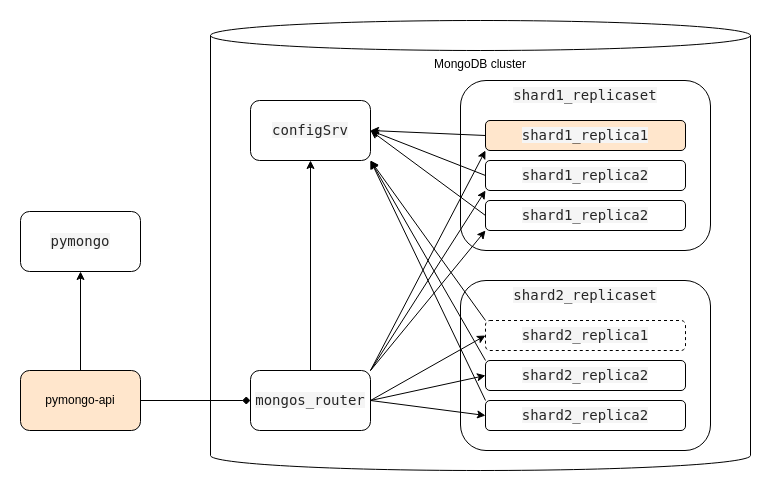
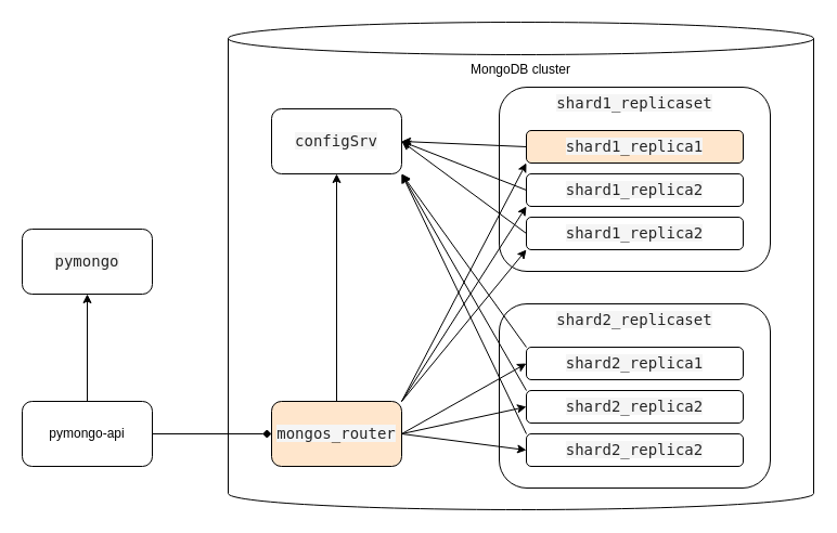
- <mxCell id="17" value="&lt;span style=&quot;color: rgba(0, 0, 0, 0.85); font-family: Menlo, &amp;quot;Ubuntu Mono&amp;quot;, consolas, source-code-pro, monospace; font-size: 14px; text-align: start; white-space: pre; background-color: rgb(245, 245, 245);&quot;&gt;shard2_&lt;/span&gt;&lt;span style=&quot;color: rgba(0, 0, 0, 0.85); font-family: Menlo, &amp;quot;Ubuntu Mono&amp;quot;, consolas, source-code-pro, monospace; font-size: 14px; text-align: start; white-space: pre; background-color: rgb(245, 245, 245);&quot;&gt;replica1&lt;/span&gt;" style="rounded=1;whiteSpace=wrap;html=1;dashed=1;" parent="1" vertex="1"><mxGeometry x="485" y="320" width="200" height="30" as="geometry" /></mxCell>
+ <mxCell id="17" value="&lt;span style=&quot;color: rgba(0, 0, 0, 0.85); font-family: Menlo, &amp;quot;Ubuntu Mono&amp;quot;, consolas, source-code-pro, monospace; font-size: 14px; text-align: start; white-space: pre; background-color: rgb(245, 245, 245);&quot;&gt;shard2_&lt;/span&gt;&lt;span style=&quot;color: rgba(0, 0, 0, 0.85); font-family: Menlo, &amp;quot;Ubuntu Mono&amp;quot;, consolas, source-code-pro, monospace; font-size: 14px; text-align: start; white-space: pre; background-color: rgb(245, 245, 245);&quot;&gt;replica1&lt;/span&gt;" style="rounded=1;whiteSpace=wrap;html=1;" parent="1" vertex="1"><mxGeometry x="485" y="320" width="200" height="30" as="geometry" /></mxCell>
- <mxCell id="3" value="pymongo-api" style="rounded=1;whiteSpace=wrap;html=1;fillColor=#ffe6cc;" parent="1" vertex="1"><mxGeometry x="20" y="370" width="120" height="60" as="geometry" /></mxCell>
+ <mxCell id="3" value="pymongo-api" style="rounded=1;whiteSpace=wrap;html=1;" parent="1" vertex="1"><mxGeometry x="20" y="370" width="120" height="60" as="geometry" /></mxCell>
- <mxCell id="5" value="&lt;span style=&quot;color: rgba(0, 0, 0, 0.85); font-family: Menlo, &amp;quot;Ubuntu Mono&amp;quot;, consolas, source-code-pro, monospace; font-size: 14px; text-align: start; white-space: pre; background-color: rgb(245, 245, 245);&quot;&gt;mongos_router&lt;/span&gt;" style="rounded=1;whiteSpace=wrap;html=1;" parent="1" vertex="1"><mxGeometry x="250" y="370" width="120" height="60" as="geometry" /></mxCell>
+ <mxCell id="5" value="&lt;span style=&quot;color: rgba(0, 0, 0, 0.85); font-family: Menlo, &amp;quot;Ubuntu Mono&amp;quot;, consolas, source-code-pro, monospace; font-size: 14px; text-align: start; white-space: pre; background-color: rgb(245, 245, 245);&quot;&gt;mongos_router&lt;/span&gt;" style="rounded=1;whiteSpace=wrap;html=1;fillColor=#ffe6cc;" parent="1" vertex="1"><mxGeometry x="250" y="370" width="120" height="60" as="geometry" /></mxCell>
